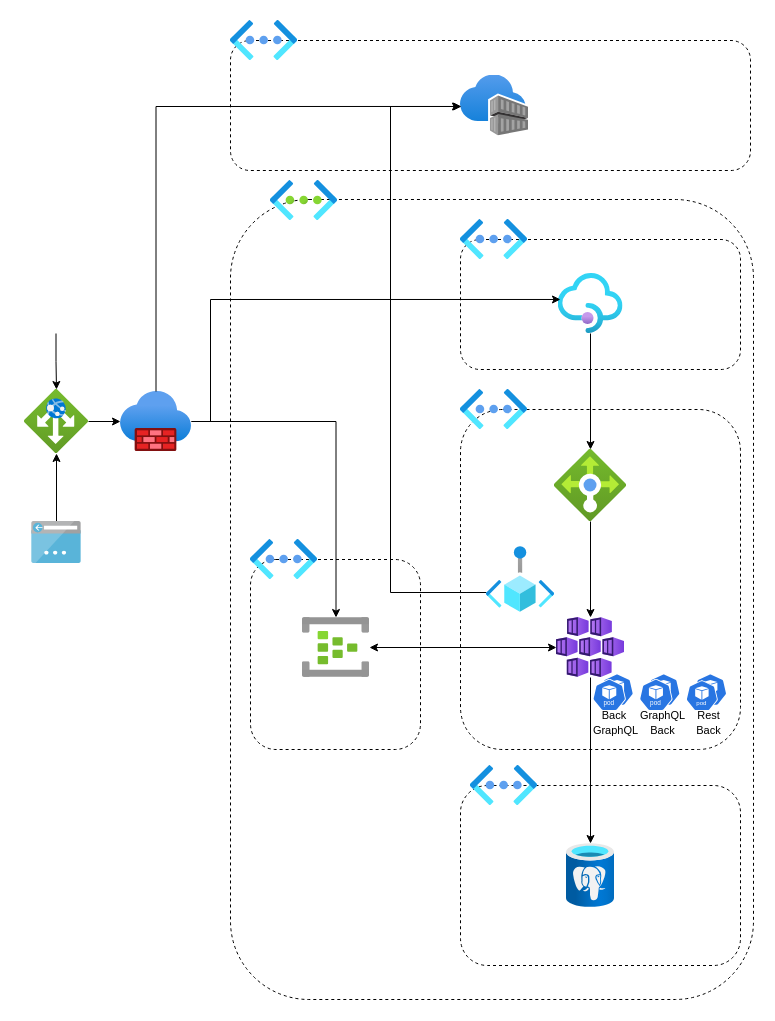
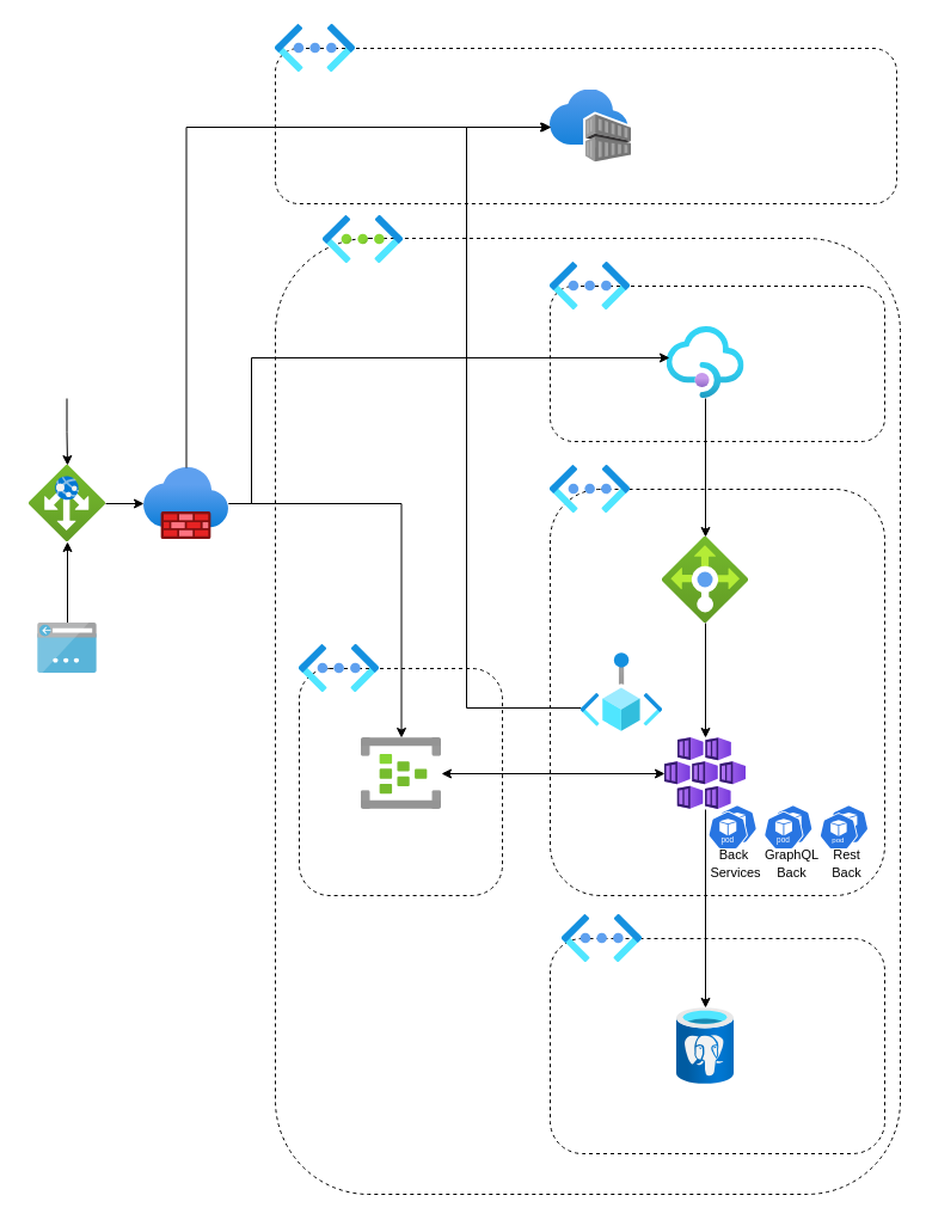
- <mxCell id="33" value="&lt;font style=&quot;font-size: 11px;&quot;&gt;Back&amp;nbsp;&lt;/font&gt;&lt;div&gt;&lt;font style=&quot;font-size: 11px;&quot;&gt;GraphQL&lt;/font&gt;&lt;/div&gt;" style="text;strokeColor=none;align=center;fillColor=none;html=1;verticalAlign=middle;whiteSpace=wrap;rounded=0;" parent="29" vertex="1"><mxGeometry y="38.886" width="46.667" height="20.114" as="geometry" /></mxCell>
+ <mxCell id="33" value="&lt;font style=&quot;font-size: 11px;&quot;&gt;Back&amp;nbsp;&lt;/font&gt;&lt;div&gt;&lt;font style=&quot;font-size: 11px;&quot;&gt;Services&lt;/font&gt;&lt;/div&gt;" style="text;strokeColor=none;align=center;fillColor=none;html=1;verticalAlign=middle;whiteSpace=wrap;rounded=0;" parent="29" vertex="1"><mxGeometry y="38.886" width="46.667" height="20.114" as="geometry" /></mxCell>
